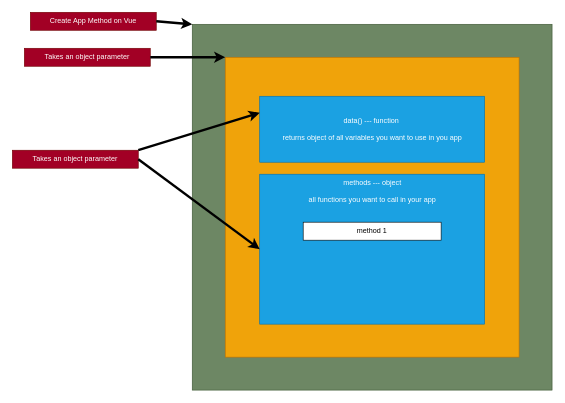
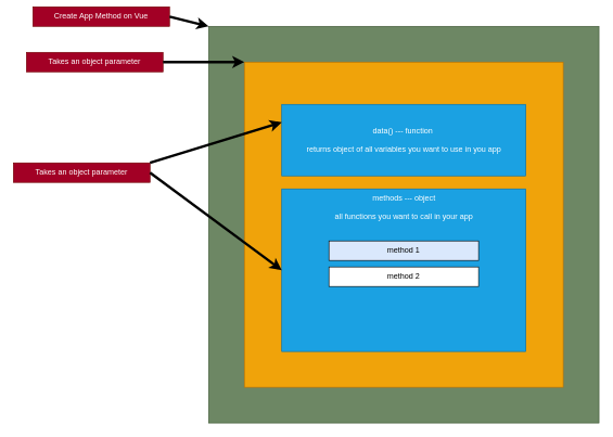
- <mxCell id="4" value="Create App Method on Vue" style="rounded=0;whiteSpace=wrap;html=1;fillColor=#a20025;fontColor=#ffffff;strokeColor=#6F0000;" vertex="1" parent="1"><mxGeometry x="50" y="20" width="210" height="30" as="geometry" /></mxCell>
+ <mxCell id="4" value="Create App Method on Vue" style="rounded=0;whiteSpace=wrap;html=1;fillColor=#a20025;fontColor=#ffffff;strokeColor=#6F0000;" vertex="1" parent="1"><mxGeometry x="50" y="10" width="210" height="30" as="geometry" /></mxCell>
- <mxCell id="13" value="method 1" style="rounded=0;whiteSpace=wrap;html=1;" vertex="1" parent="1"><mxGeometry x="505" y="370" width="230" height="30" as="geometry" /></mxCell>
+ <mxCell id="13" value="method 1" style="rounded=0;whiteSpace=wrap;html=1;fillColor=#dae8fc;" vertex="1" parent="1"><mxGeometry x="505" y="370" width="230" height="30" as="geometry" /></mxCell>
+ <mxCell id="14" value="method 2" style="rounded=0;whiteSpace=wrap;html=1;" vertex="1" parent="1"><mxGeometry x="505" y="410" width="230" height="30" as="geometry" /></mxCell>
